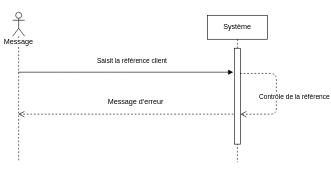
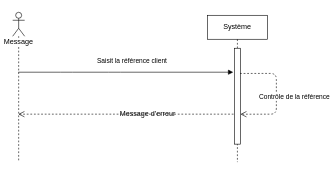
- <mxCell id="7" value="Message d'erreur" style="text;html=1;align=center;verticalAlign=middle;resizable=0;points=[];autosize=1;" parent="1" vertex="1"><mxGeometry x="170" y="160" width="110" height="20" as="geometry" /></mxCell>
+ <mxCell id="7" value="Message d'erreur" style="text;html=1;align=center;verticalAlign=middle;resizable=0;points=[];autosize=1;" parent="1" vertex="1"><mxGeometry x="190" y="180" width="110" height="20" as="geometry" /></mxCell>
